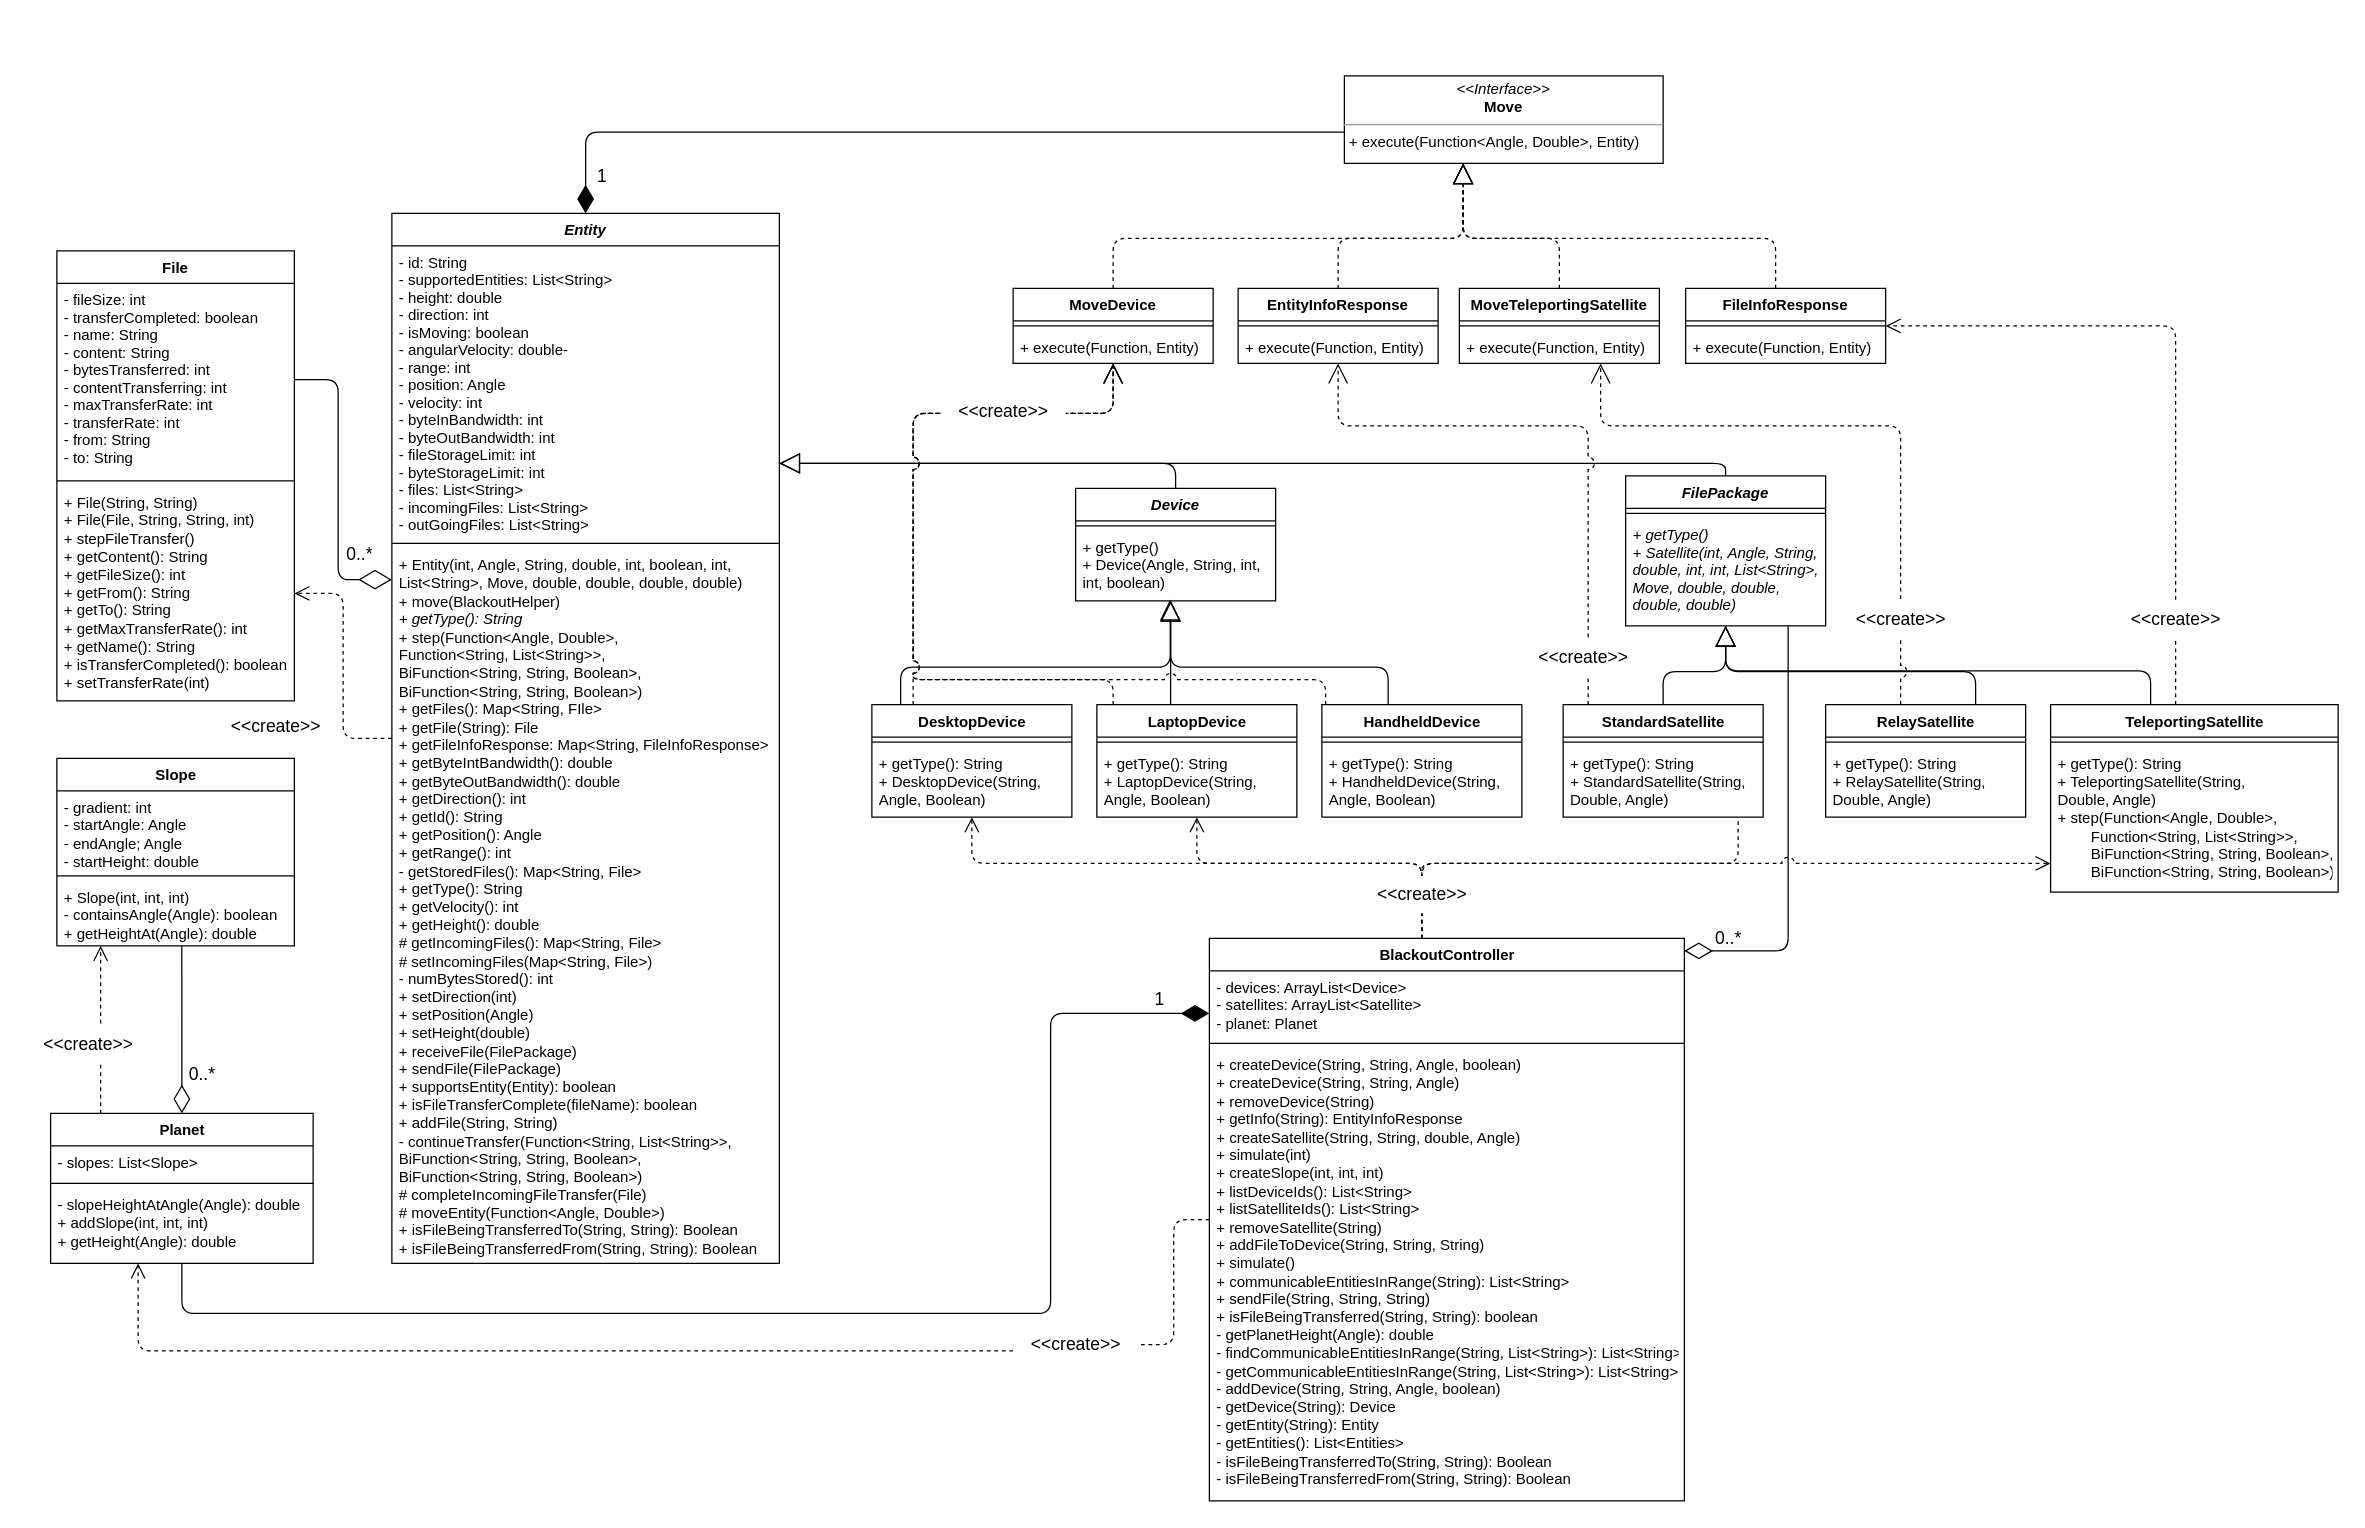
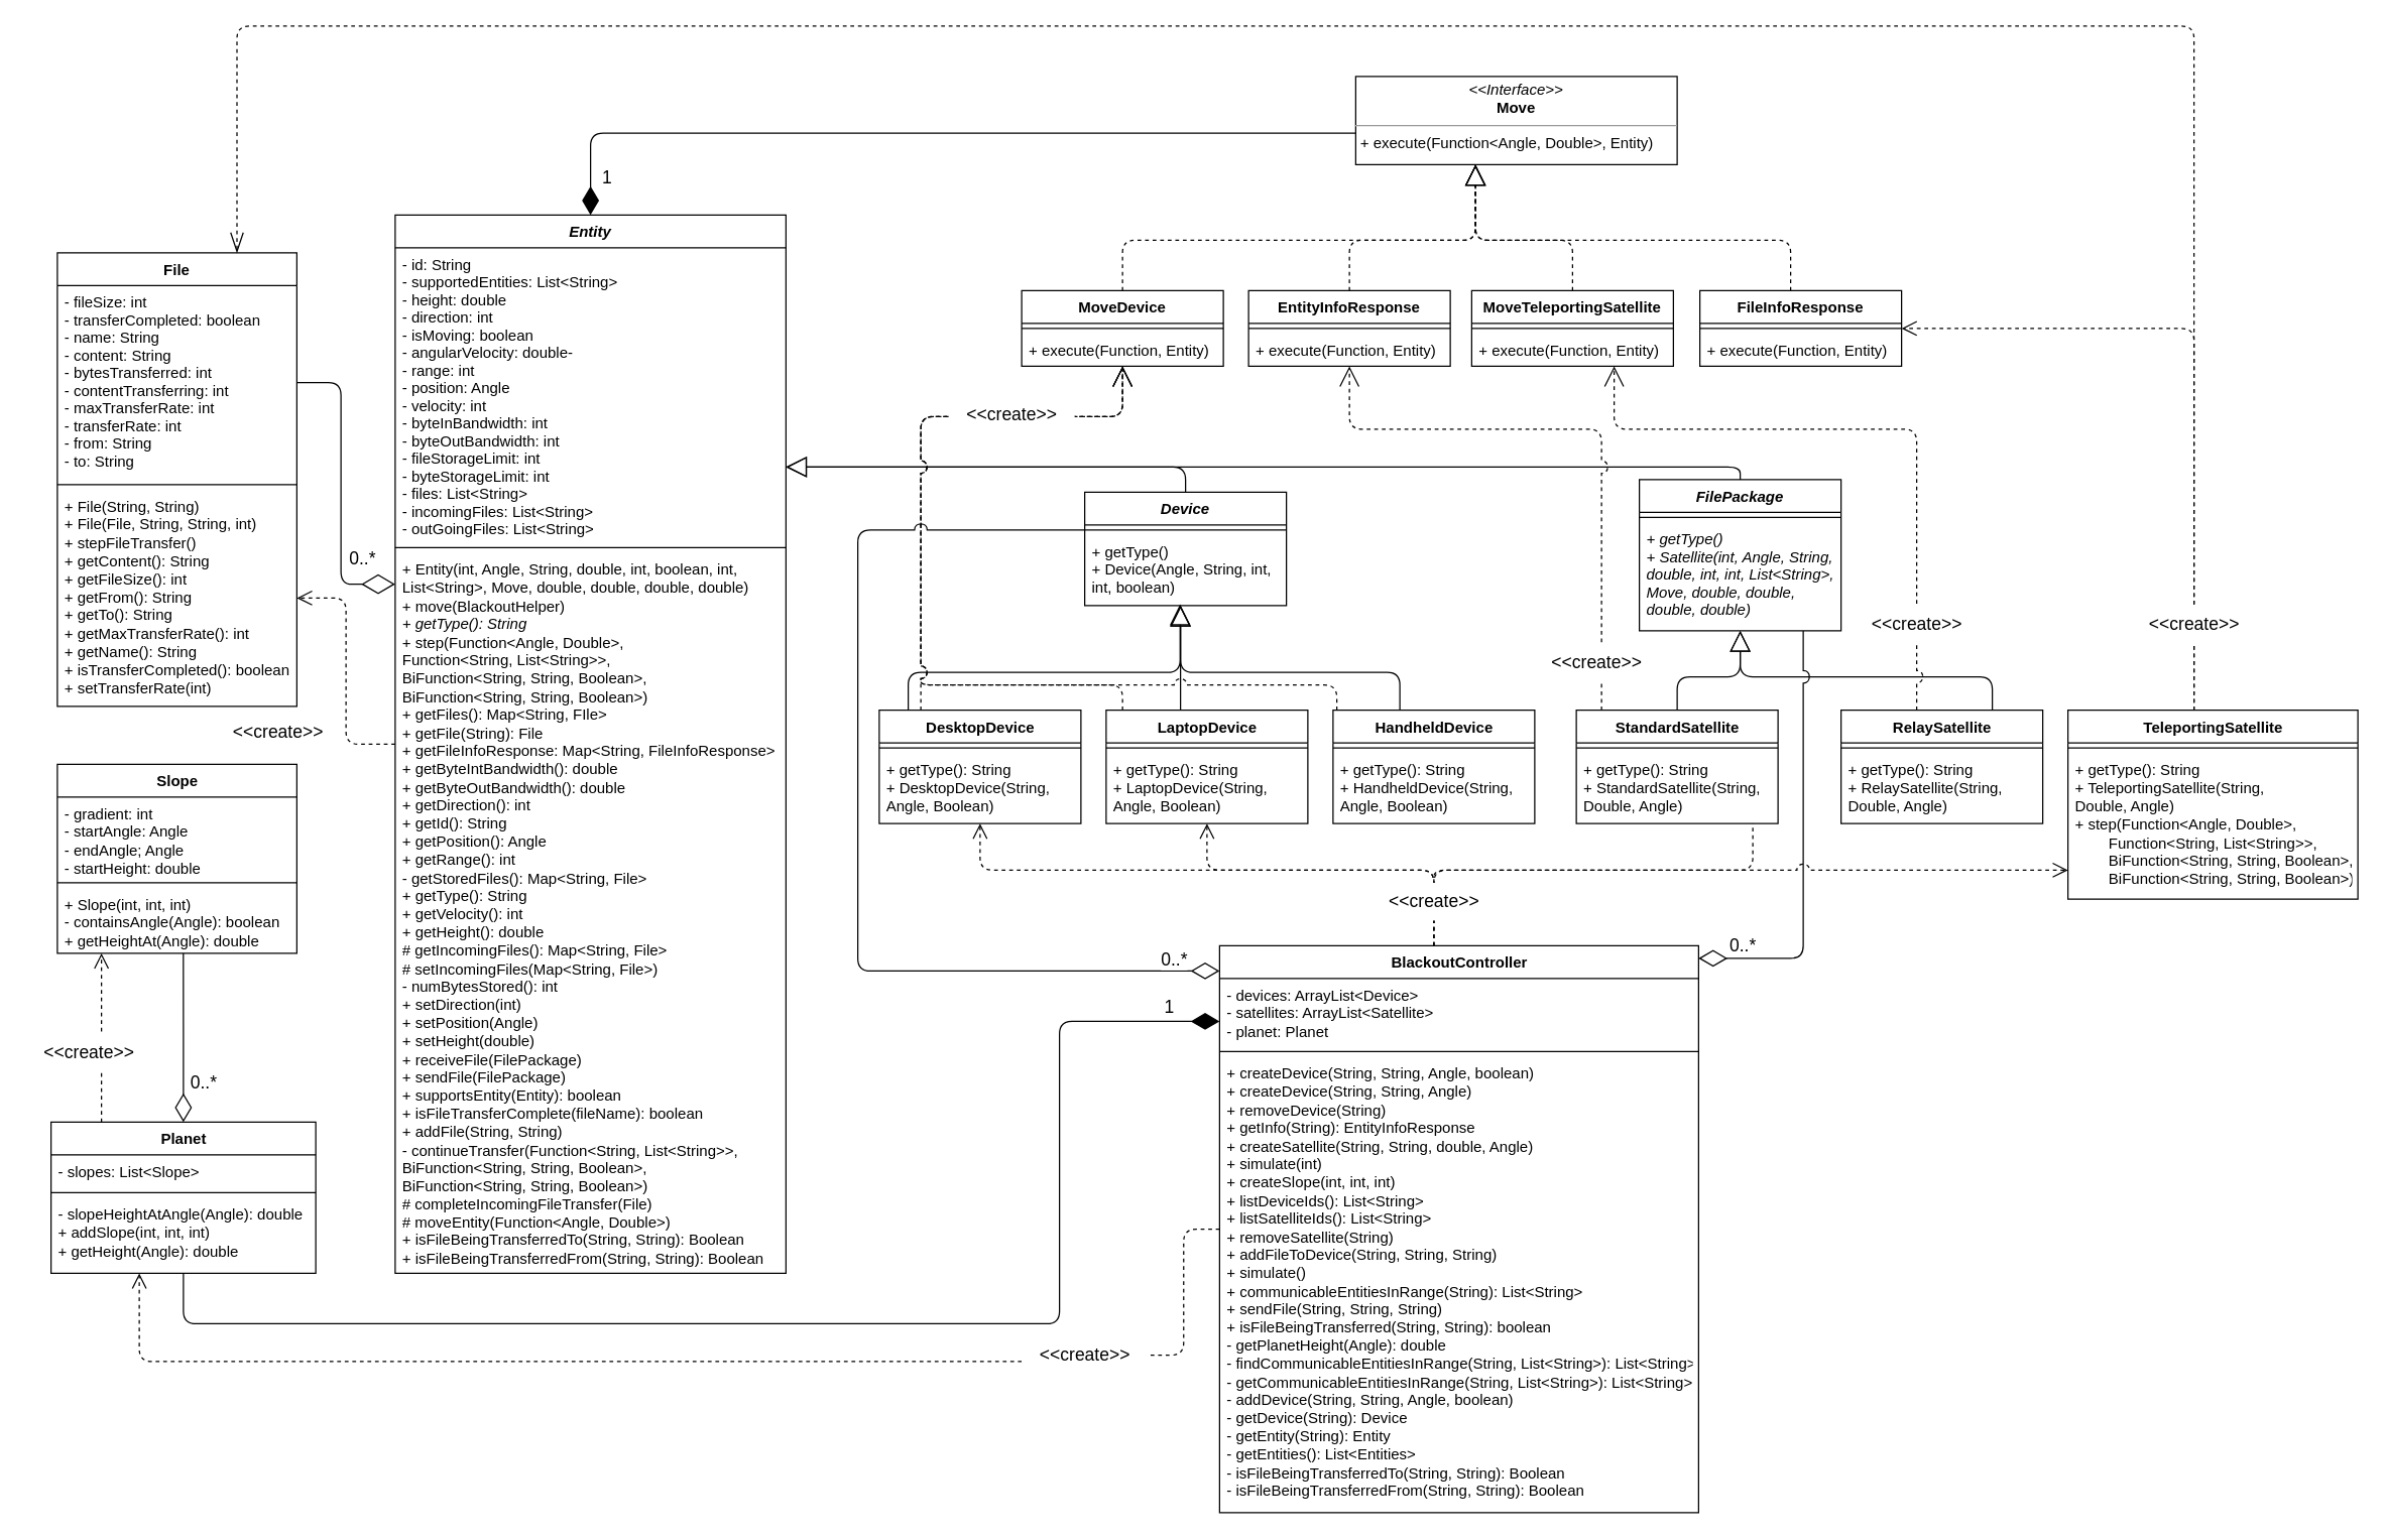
+ <mxCell id="49" style="edgeStyle=orthogonalEdgeStyle;orthogonalLoop=1;jettySize=auto;html=1;entryX=0.75;entryY=0;entryDx=0;entryDy=0;rounded=1;dashed=1;endArrow=openThin;endFill=0;startSize=11;endSize=14;" edge="1" parent="1" source="50" target="8"><mxGeometry relative="1" as="geometry"><Array as="points"><mxPoint x="1740" y="20" /><mxPoint x="187" y="20" /></Array></mxGeometry></mxCell>
- <mxCell id="48" style="edgeStyle=orthogonalEdgeStyle;rounded=1;jumpStyle=none;jumpSize=10;orthogonalLoop=1;jettySize=auto;html=1;fontSize=14;startArrow=none;startFill=0;endArrow=block;endFill=0;endSize=14;sourcePerimeterSpacing=0;targetPerimeterSpacing=0;" parent="1" source="50" target="19" edge="1"><mxGeometry relative="1" as="geometry"><Array as="points"><mxPoint x="1720" y="536" /><mxPoint x="1380" y="536" /></Array></mxGeometry></mxCell>
+ <mxCell id="92" style="edgeStyle=orthogonalEdgeStyle;rounded=1;sketch=0;orthogonalLoop=1;jettySize=auto;html=1;shadow=0;endArrow=none;endFill=0;startSize=20;endSize=14;sourcePerimeterSpacing=0;targetPerimeterSpacing=0;startArrow=diamondThin;startFill=0;strokeColor=default;jumpStyle=arc;jumpSize=10;" parent="1" source="61" target="15" edge="1"><mxGeometry relative="1" as="geometry"><Array as="points"><mxPoint x="680" y="770" /><mxPoint x="680" y="420" /></Array><mxPoint x="890" y="990" as="sourcePoint" /></mxGeometry></mxCell>
+ <mxCell id="93" value="0..*" style="edgeLabel;html=1;align=center;verticalAlign=middle;resizable=0;points=[];fontSize=14;" parent="92" vertex="1" connectable="0"><mxGeometry x="-0.904" y="2" relative="1" as="geometry"><mxPoint x="2" y="-12" as="offset" /></mxGeometry></mxCell>
